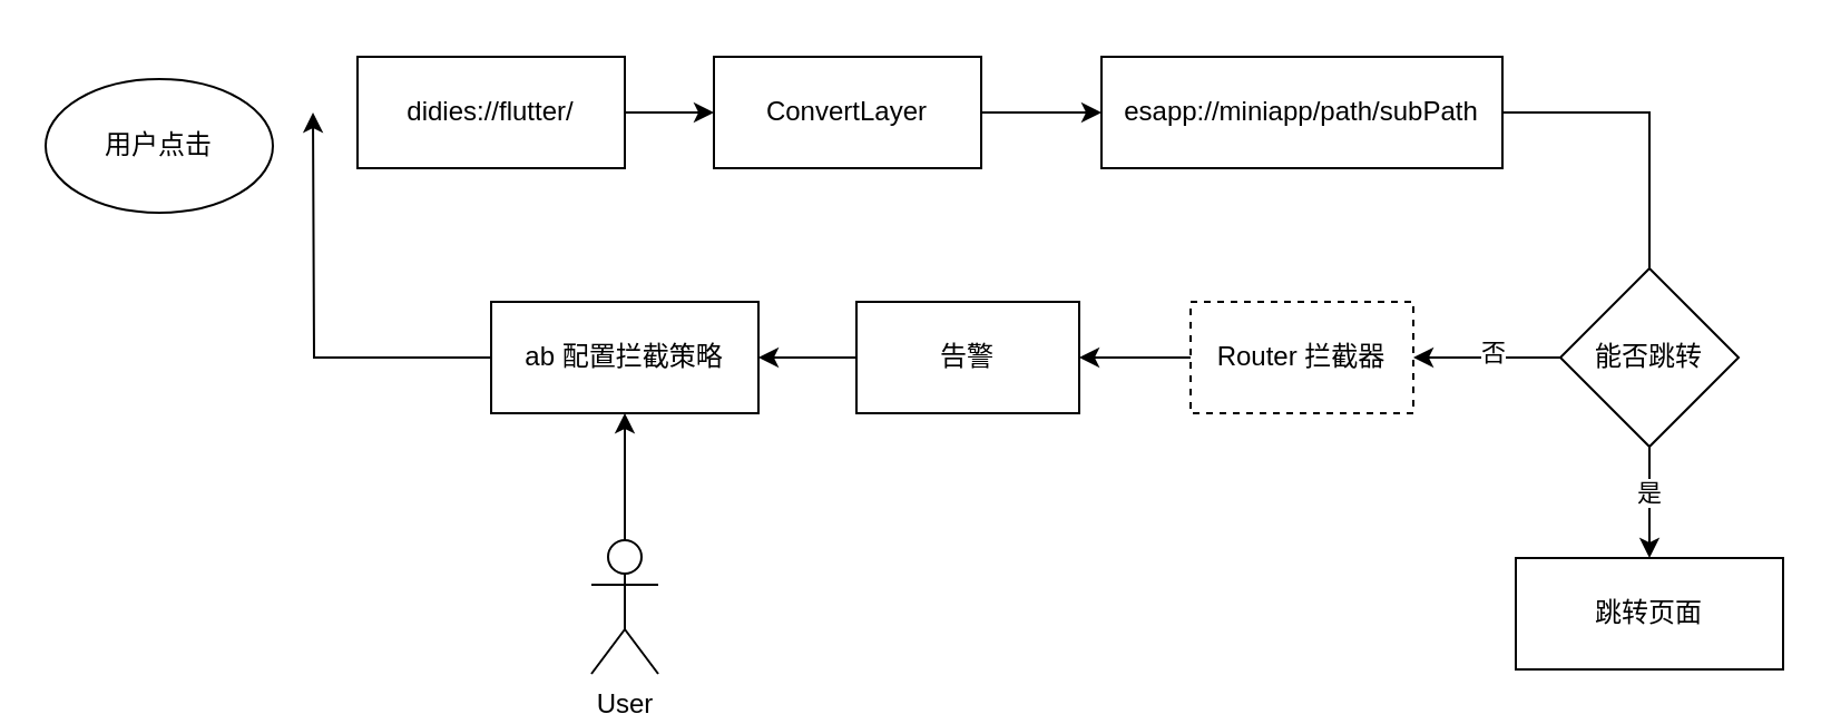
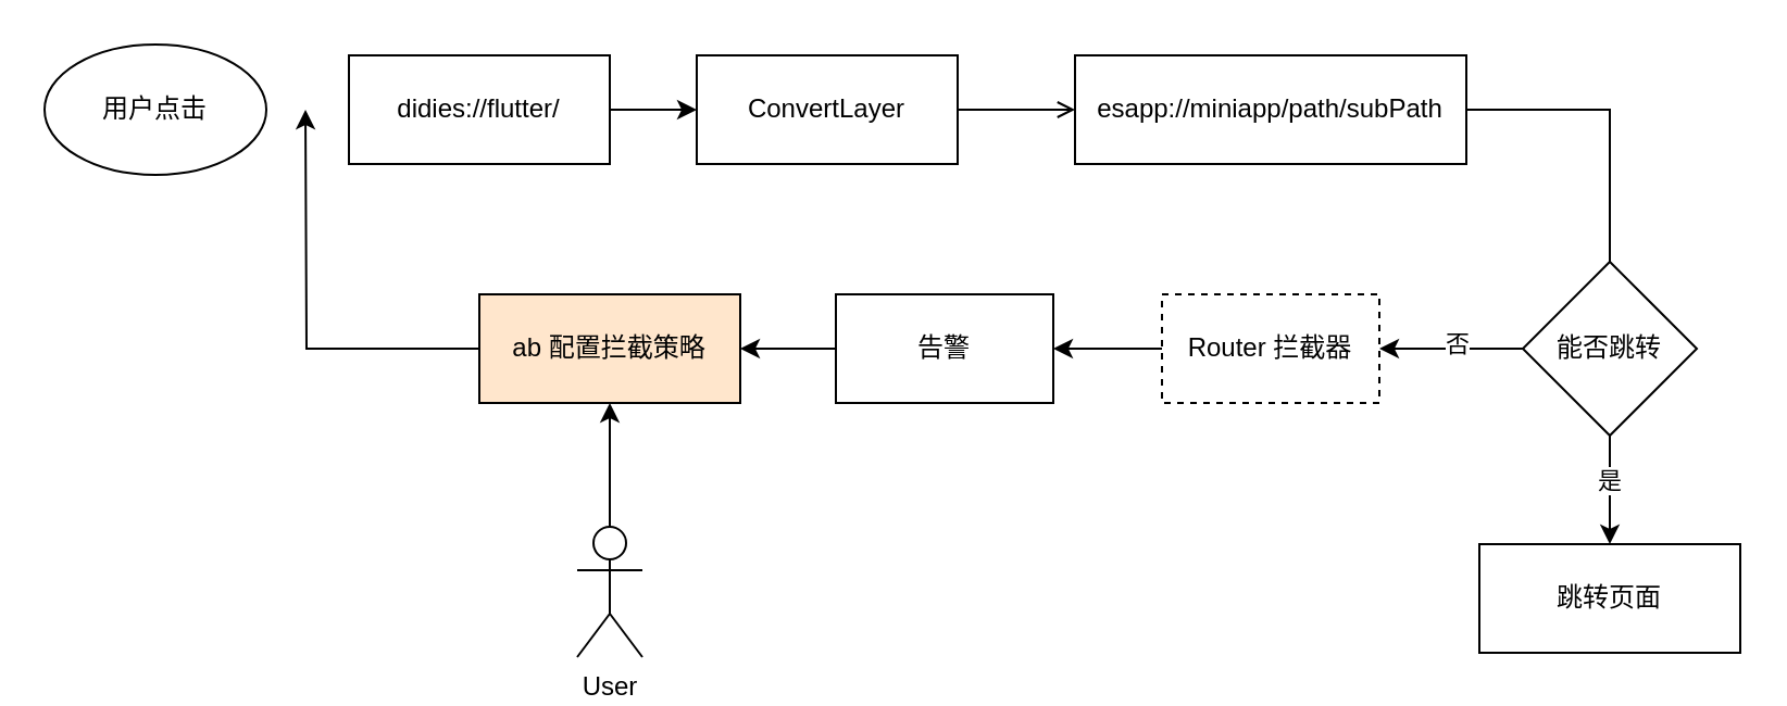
- <mxCell id="2" style="edgeStyle=orthogonalEdgeStyle;rounded=0;orthogonalLoop=1;jettySize=auto;html=1;entryX=0;entryY=0.5;entryDx=0;entryDy=0;" edge="1" parent="1" source="3" target="7"><mxGeometry relative="1" as="geometry" /></mxCell>
+ <mxCell id="2" style="edgeStyle=orthogonalEdgeStyle;rounded=0;orthogonalLoop=1;jettySize=auto;html=1;entryX=0;entryY=0.5;entryDx=0;entryDy=0;endArrow=open;" edge="1" parent="1" source="3" target="7"><mxGeometry relative="1" as="geometry" /></mxCell>
- <mxCell id="22" value="用户点击" style="ellipse;whiteSpace=wrap;html=1;" vertex="1" parent="1"><mxGeometry x="20" y="35" width="102" height="60" as="geometry" /></mxCell>
+ <mxCell id="22" value="用户点击" style="ellipse;whiteSpace=wrap;html=1;" vertex="1" parent="1"><mxGeometry y="20" width="102" height="60" as="geometry" x="20" /></mxCell>
- <mxCell id="17" value="ab 配置拦截策略" style="whiteSpace=wrap;html=1;" vertex="1" parent="1"><mxGeometry x="220" y="135" width="120" height="50" as="geometry" /></mxCell>
+ <mxCell id="17" value="ab 配置拦截策略" style="whiteSpace=wrap;html=1;fillColor=#ffe6cc;" vertex="1" parent="1"><mxGeometry x="220" y="135" width="120" height="50" as="geometry" /></mxCell>
